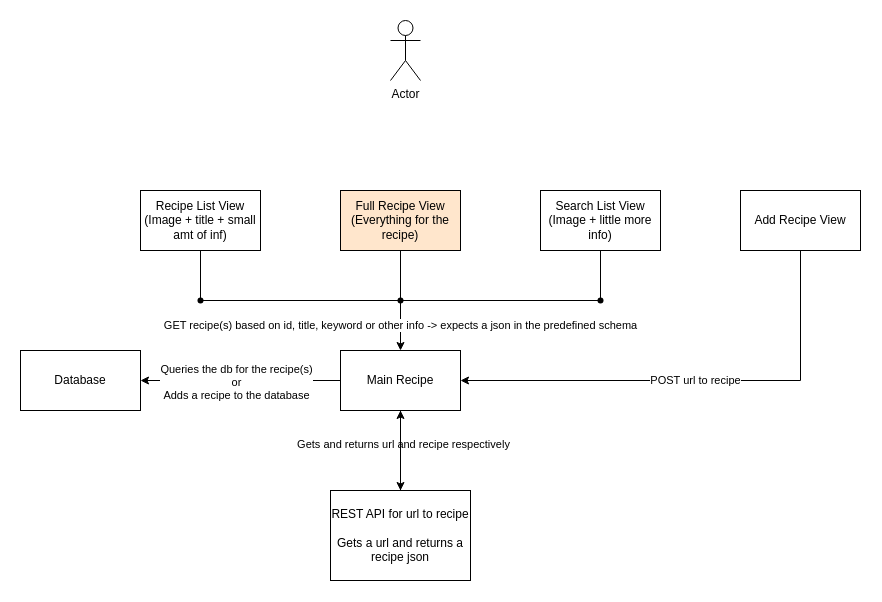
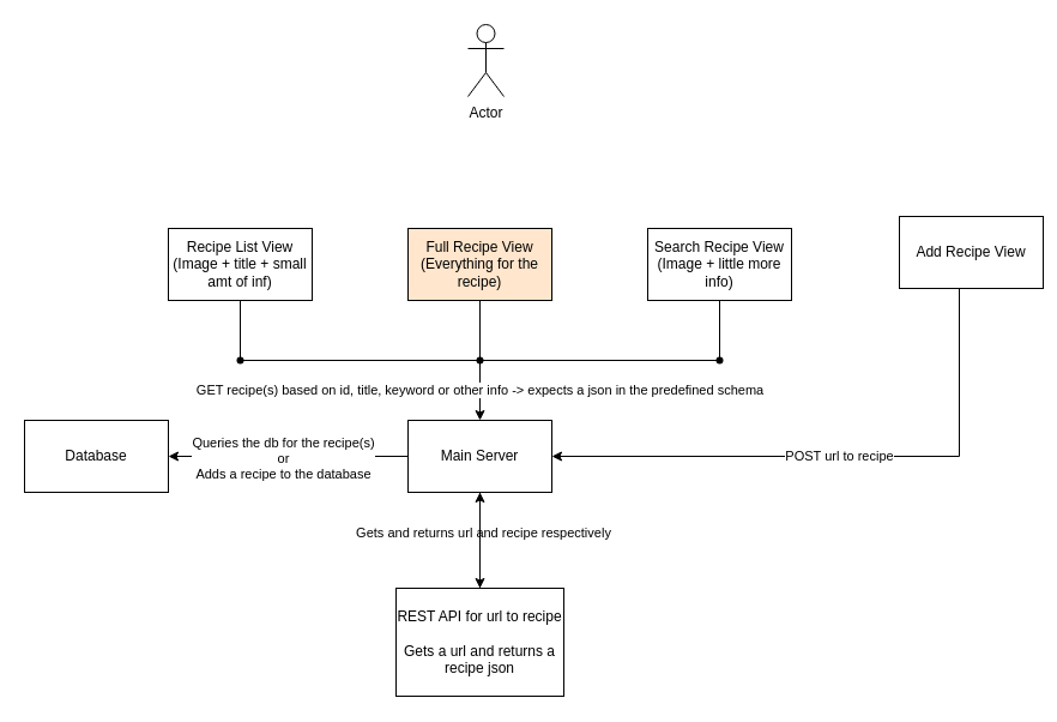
- <mxCell id="12" value="Search List View (Image + little more info)" style="rounded=0;whiteSpace=wrap;html=1;" vertex="1" parent="1"><mxGeometry x="540" y="190" width="120" height="60" as="geometry" /></mxCell>
+ <mxCell id="12" value="Search Recipe View (Image + little more info)" style="rounded=0;whiteSpace=wrap;html=1;" vertex="1" parent="1"><mxGeometry x="540" y="190" width="120" height="60" as="geometry" /></mxCell>
- <mxCell id="21" value="Add Recipe View" style="rounded=0;whiteSpace=wrap;html=1;" vertex="1" parent="1"><mxGeometry x="740" y="190" width="120" height="60" as="geometry" /></mxCell>
+ <mxCell id="21" value="Add Recipe View" style="rounded=0;whiteSpace=wrap;html=1;" vertex="1" parent="1"><mxGeometry x="750" y="180" width="120" height="60" as="geometry" /></mxCell>
- <mxCell id="6" value="Main Recipe" style="rounded=0;whiteSpace=wrap;html=1;" vertex="1" parent="1"><mxGeometry x="340" y="350" width="120" height="60" as="geometry" /></mxCell>
+ <mxCell id="6" value="Main Server" style="rounded=0;whiteSpace=wrap;html=1;" vertex="1" parent="1"><mxGeometry x="340" y="350" width="120" height="60" as="geometry" /></mxCell>
